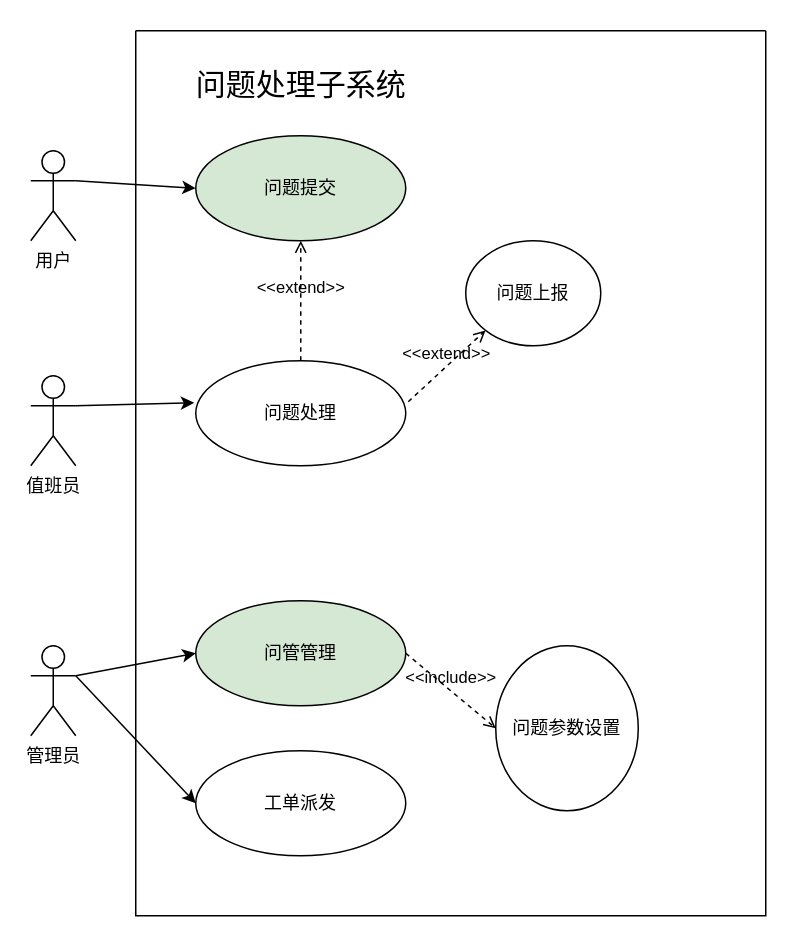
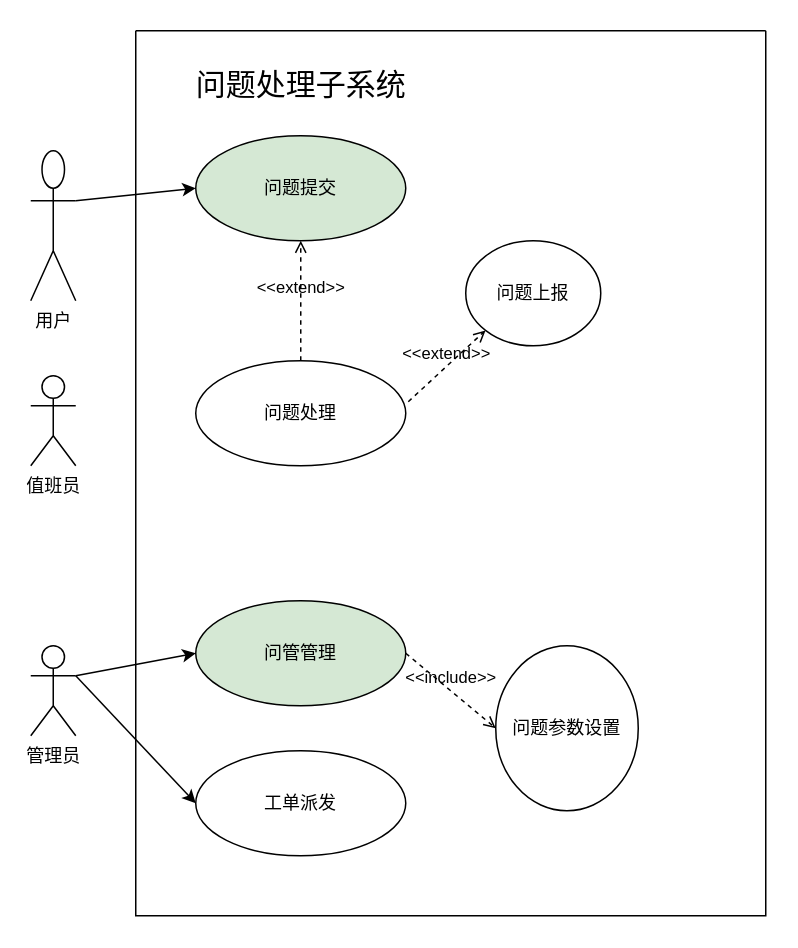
- <mxCell id="13" value="用户" style="shape=umlActor;verticalLabelPosition=bottom;verticalAlign=top;html=1;" vertex="1" parent="1"><mxGeometry x="20" y="100" width="30" height="60" as="geometry" /></mxCell>
+ <mxCell id="13" value="用户" style="shape=umlActor;verticalLabelPosition=bottom;verticalAlign=top;html=1;" vertex="1" parent="1"><mxGeometry x="20" y="100" width="30" height="100" as="geometry" /></mxCell>
- <mxCell id="17" value="" style="endArrow=classic;html=1;rounded=0;exitX=1;exitY=0.333;exitDx=0;exitDy=0;exitPerimeter=0;entryX=-0.007;entryY=0.4;entryDx=0;entryDy=0;entryPerimeter=0;" edge="1" parent="1" source="14" target="6"><mxGeometry width="50" height="50" relative="1" as="geometry"><mxPoint x="-20" y="280" as="sourcePoint" /><mxPoint x="30" y="230" as="targetPoint" /></mxGeometry></mxCell>
